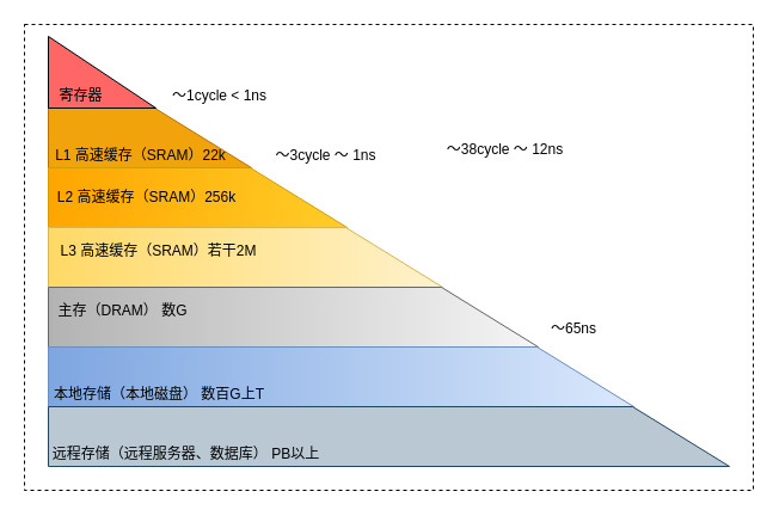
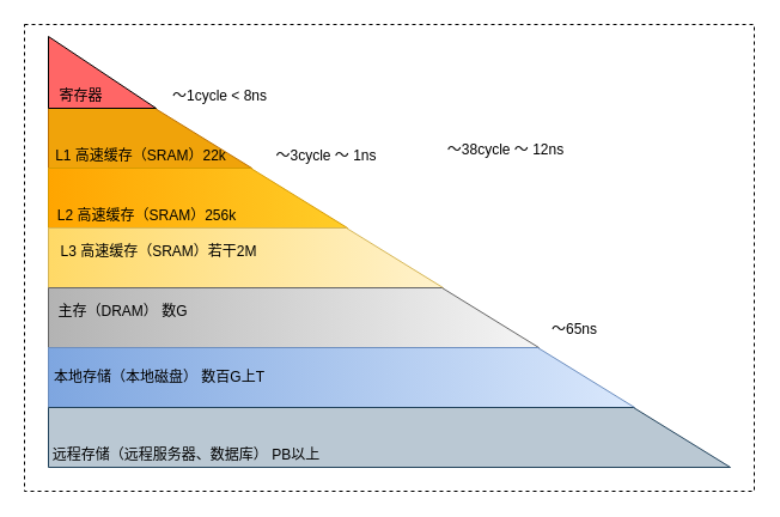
- <mxCell id="11" value="～1cycle &amp;lt; 1ns" style="text;html=1;strokeColor=none;fillColor=none;align=center;verticalAlign=middle;whiteSpace=wrap;rounded=0;shadow=0;fontColor=#000000;" vertex="1" parent="1"><mxGeometry x="131" y="70" width="105" height="20" as="geometry" /></mxCell>
+ <mxCell id="11" value="～1cycle &amp;lt; 8ns" style="text;html=1;strokeColor=none;fillColor=none;align=center;verticalAlign=middle;whiteSpace=wrap;rounded=0;shadow=0;fontColor=#000000;" vertex="1" parent="1"><mxGeometry x="131" y="70" width="105" height="20" as="geometry" /></mxCell>
- <mxCell id="14" value="L2 高速缓存（SRAM）256k" style="text;html=1;strokeColor=none;fillColor=none;align=center;verticalAlign=middle;whiteSpace=wrap;rounded=0;shadow=0;fontColor=#000000;" vertex="1" parent="1"><mxGeometry x="45" y="155" width="155" height="20" as="geometry" /></mxCell>
+ <mxCell id="14" value="L2 高速缓存（SRAM）256k" style="text;html=1;strokeColor=none;fillColor=none;align=center;verticalAlign=middle;whiteSpace=wrap;rounded=0;shadow=0;fontColor=#000000;" vertex="1" parent="1"><mxGeometry x="45" y="170" width="155" height="20" as="geometry" /></mxCell>
- <mxCell id="18" value="本地存储（本地磁盘） 数百G上T" style="text;html=1;strokeColor=none;fillColor=none;align=center;verticalAlign=middle;whiteSpace=wrap;rounded=0;shadow=0;fontColor=#000000;" vertex="1" parent="1"><mxGeometry x="42.5" y="320" width="180" height="20" as="geometry" /></mxCell>
+ <mxCell id="18" value="本地存储（本地磁盘） 数百G上T" style="text;html=1;strokeColor=none;fillColor=none;align=center;verticalAlign=middle;whiteSpace=wrap;rounded=0;shadow=0;fontColor=#000000;" vertex="1" parent="1"><mxGeometry x="42.5" y="305" width="180" height="20" as="geometry" /></mxCell>
